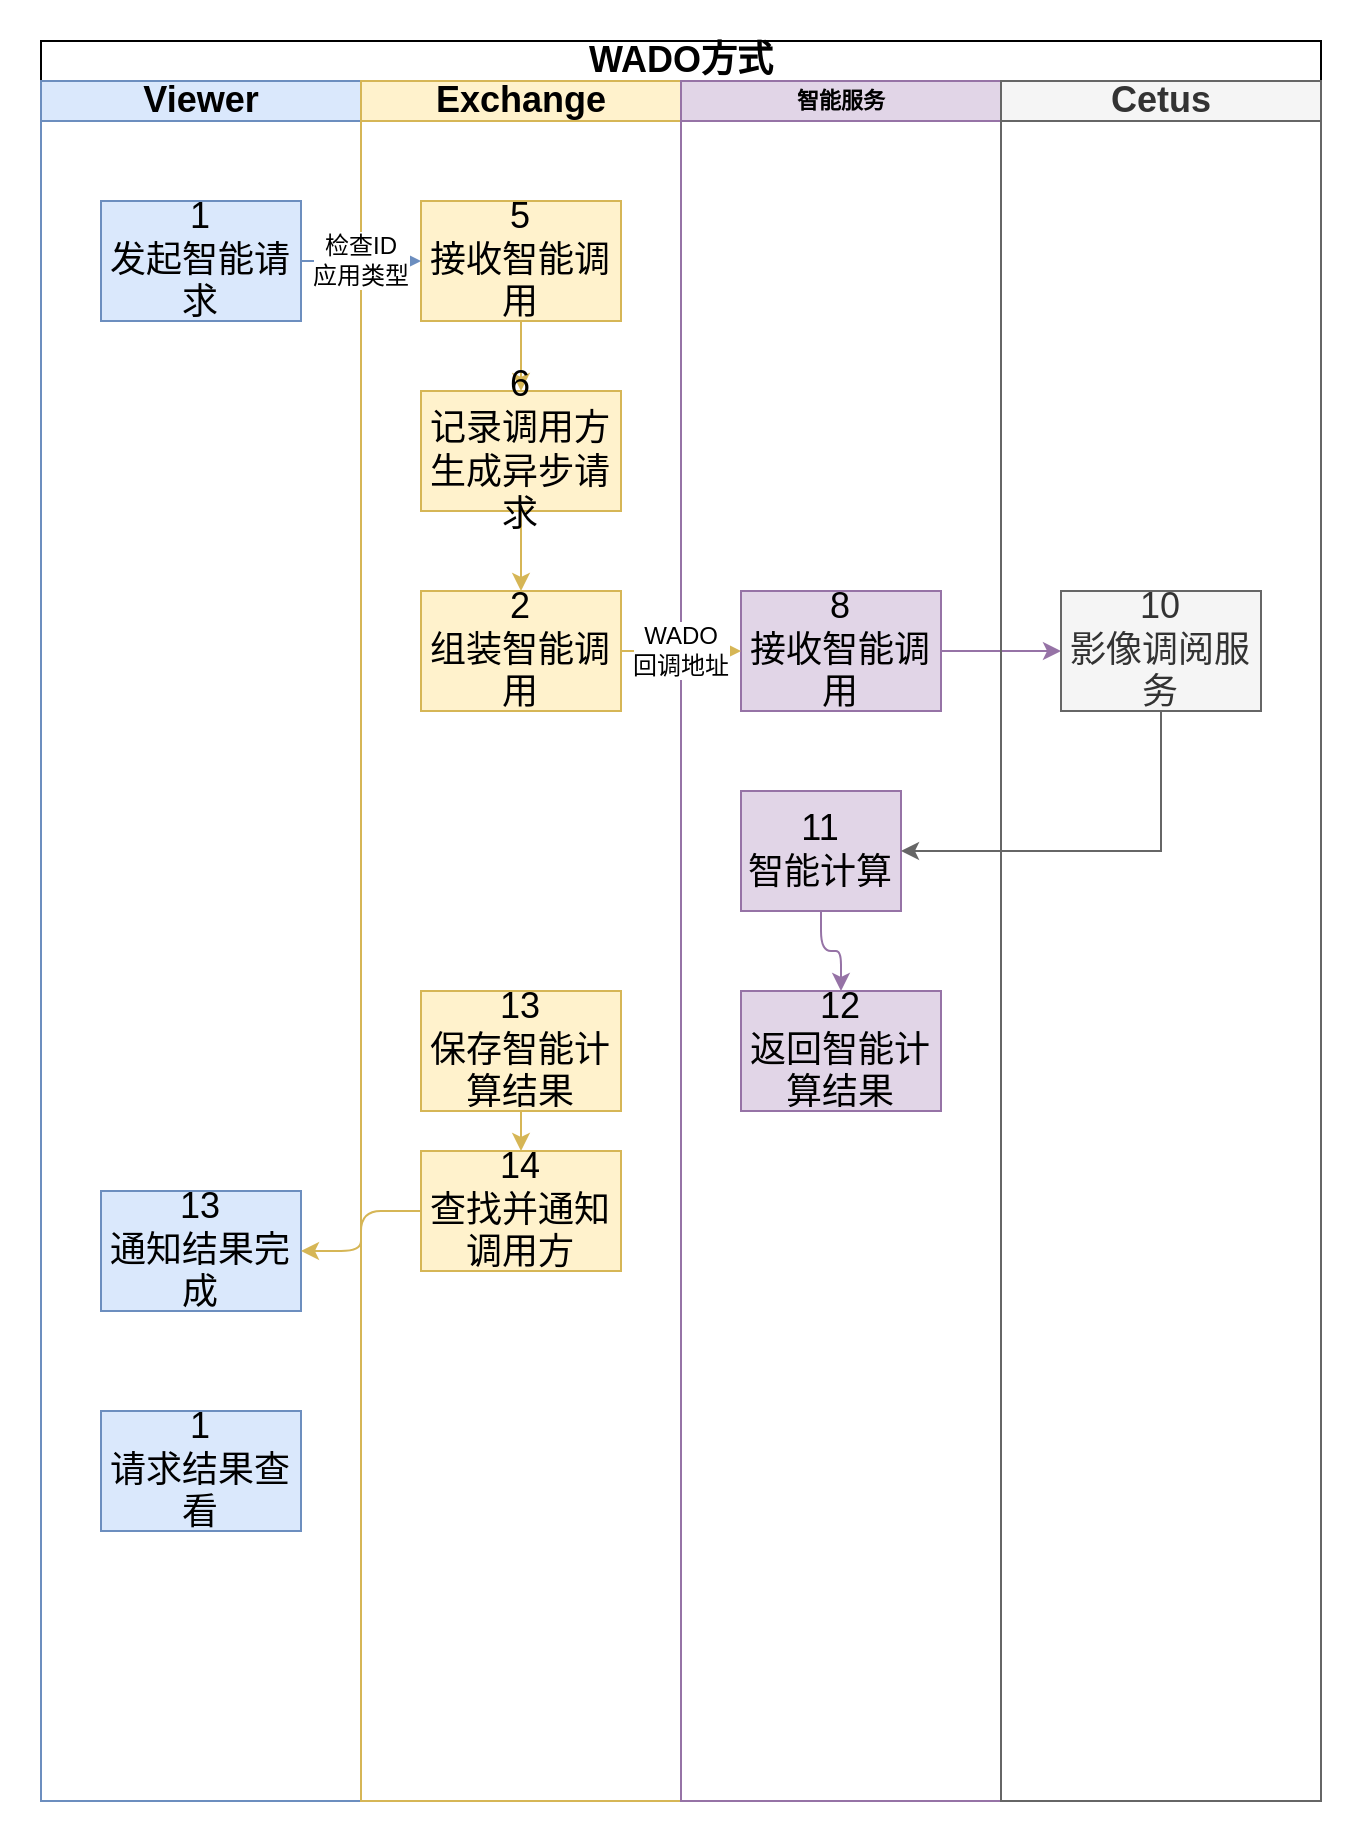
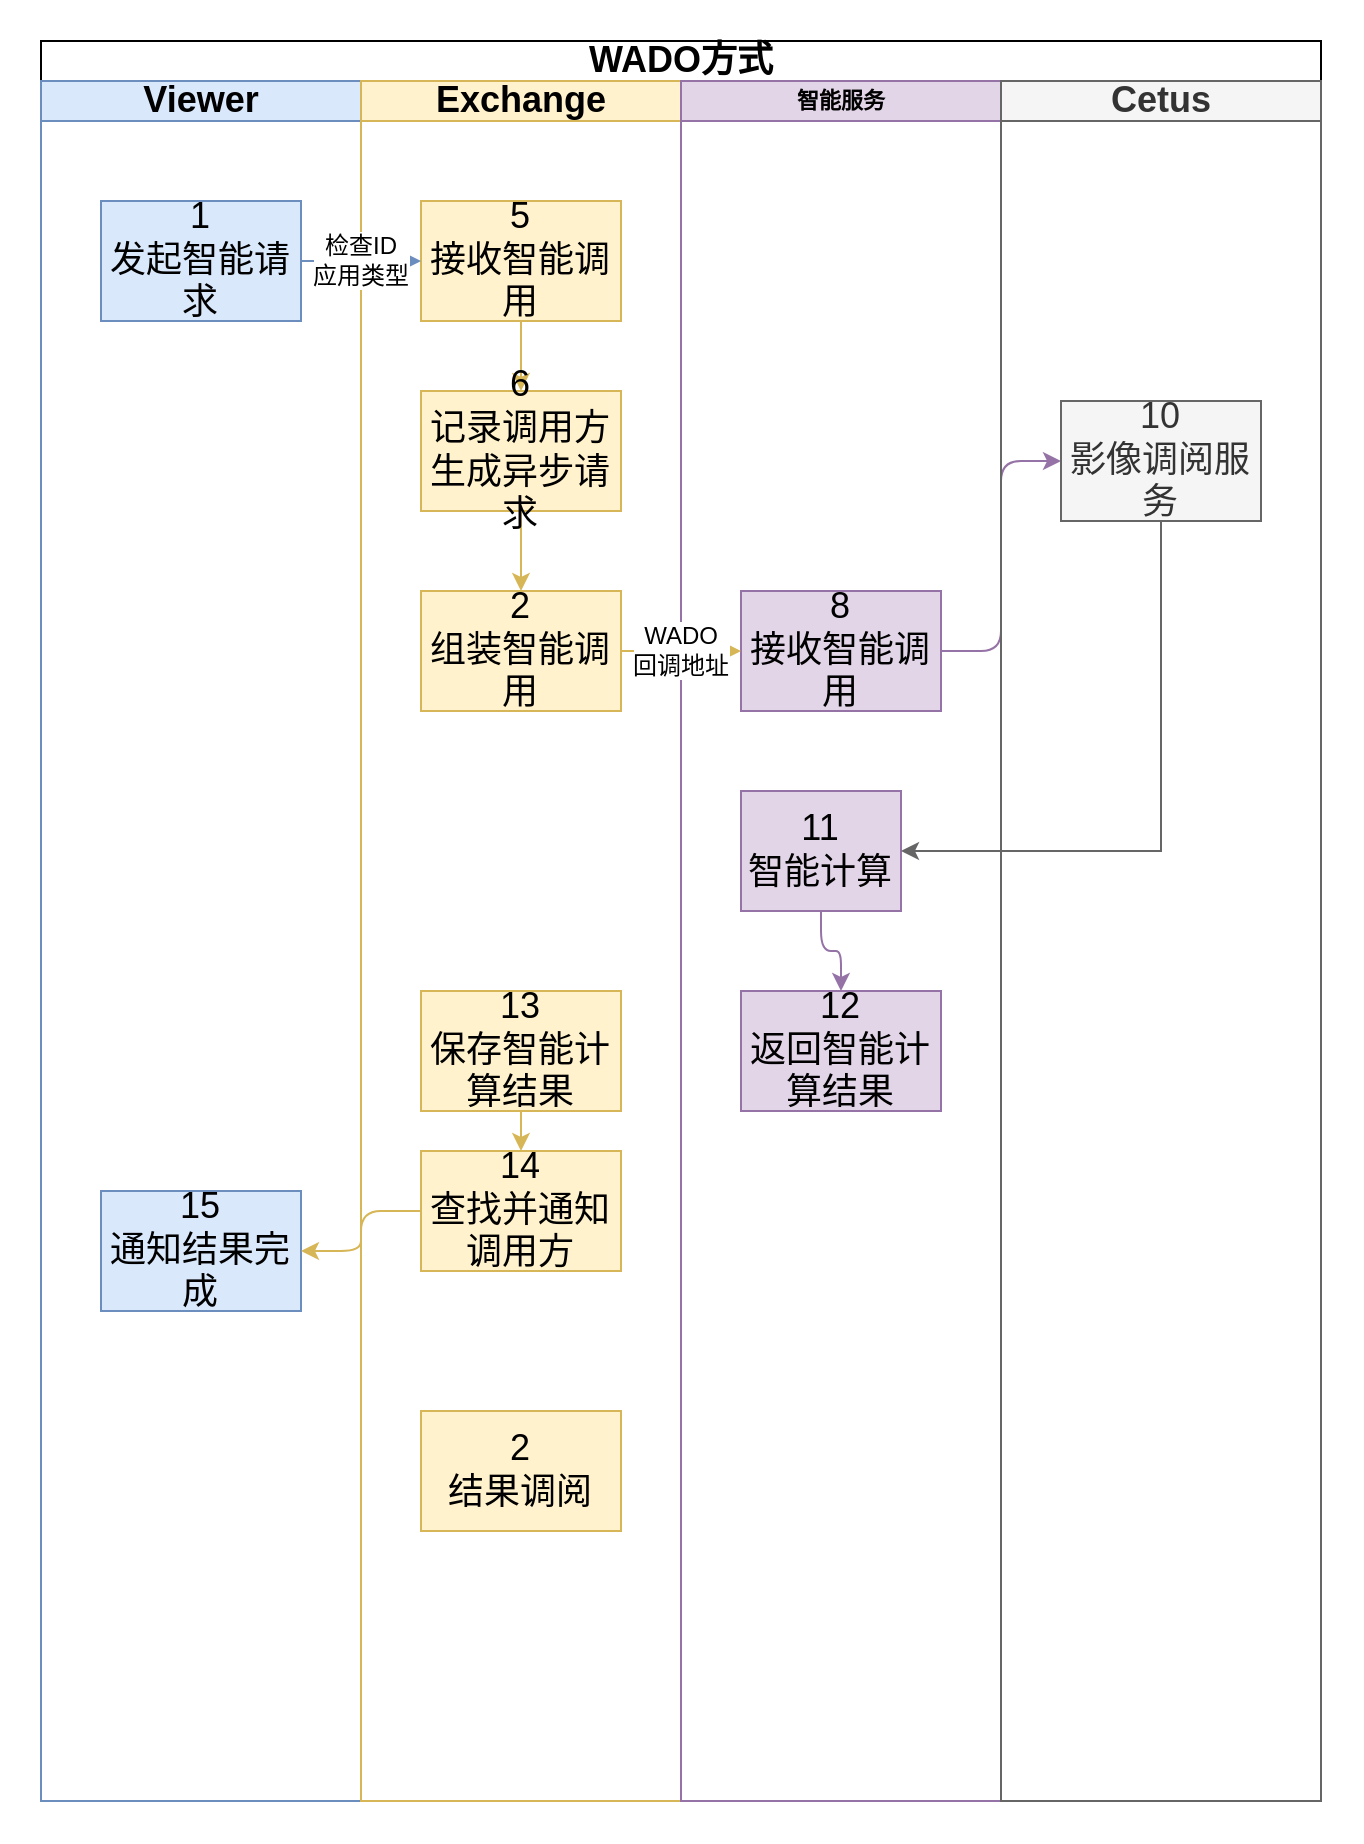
- <mxCell id="26" value="10&lt;br style=&quot;font-size: 18px;&quot;&gt;影像调阅服务" style="whiteSpace=wrap;html=1;fillColor=#f5f5f5;strokeColor=#666666;fontColor=#333333;fontSize=18;" parent="25" vertex="1"><mxGeometry x="30" y="255" width="100" height="60" as="geometry" /></mxCell>
+ <mxCell id="26" value="10&lt;br style=&quot;font-size: 18px;&quot;&gt;影像调阅服务" style="whiteSpace=wrap;html=1;fillColor=#f5f5f5;strokeColor=#666666;fontColor=#333333;fontSize=18;" parent="25" vertex="1"><mxGeometry x="30" y="160" width="100" height="60" as="geometry" /></mxCell>
- <mxCell id="5" value="13&lt;br style=&quot;font-size: 18px;&quot;&gt;通知结果完成" style="whiteSpace=wrap;html=1;fillColor=#dae8fc;strokeColor=#6c8ebf;fontSize=18;" parent="3" vertex="1"><mxGeometry x="30" y="555" width="100" height="60" as="geometry" /></mxCell>
+ <mxCell id="5" value="15&lt;br style=&quot;font-size: 18px;&quot;&gt;通知结果完成" style="whiteSpace=wrap;html=1;fillColor=#dae8fc;strokeColor=#6c8ebf;fontSize=18;" parent="3" vertex="1"><mxGeometry x="30" y="555" width="100" height="60" as="geometry" /></mxCell>
- <mxCell id="6" value="1&lt;br style=&quot;font-size: 18px;&quot;&gt;请求结果查看" style="whiteSpace=wrap;html=1;fillColor=#dae8fc;strokeColor=#6c8ebf;fontSize=18;" parent="3" vertex="1"><mxGeometry x="30" y="665" width="100" height="60" as="geometry" /></mxCell>
+ <mxCell id="14" value="2&lt;br style=&quot;font-size: 18px;&quot;&gt;结果调阅" style="whiteSpace=wrap;html=1;fillColor=#fff2cc;strokeColor=#d6b656;fontSize=18;" parent="7" vertex="1"><mxGeometry x="30" y="665" width="100" height="60" as="geometry" /></mxCell>
